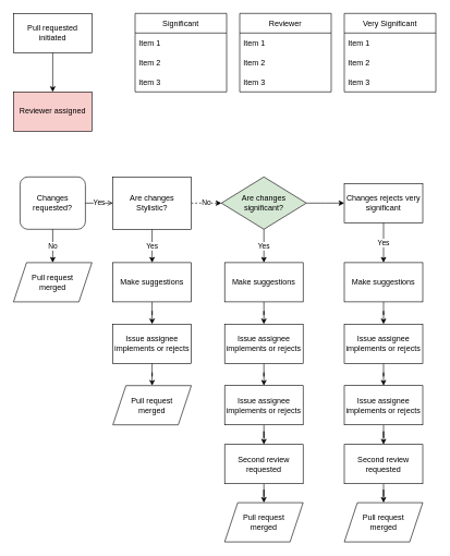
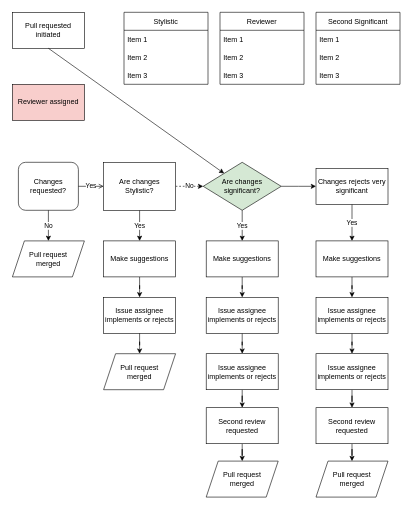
- <mxCell id="20" value="Significant" style="swimlane;fontStyle=0;childLayout=stackLayout;horizontal=1;startSize=30;horizontalStack=0;resizeParent=1;resizeParentMax=0;resizeLast=0;collapsible=1;marginBottom=0;" parent="1" vertex="1"><mxGeometry x="206" y="20" width="140" height="120" as="geometry" /></mxCell>
+ <mxCell id="20" value="Stylistic" style="swimlane;fontStyle=0;childLayout=stackLayout;horizontal=1;startSize=30;horizontalStack=0;resizeParent=1;resizeParentMax=0;resizeLast=0;collapsible=1;marginBottom=0;" parent="1" vertex="1"><mxGeometry x="206" y="20" width="140" height="120" as="geometry" /></mxCell>
- <mxCell id="16" value="Very Significant" style="swimlane;fontStyle=0;childLayout=stackLayout;horizontal=1;startSize=30;horizontalStack=0;resizeParent=1;resizeParentMax=0;resizeLast=0;collapsible=1;marginBottom=0;" parent="1" vertex="1"><mxGeometry x="526" y="20" width="140" height="120" as="geometry" /></mxCell>
+ <mxCell id="16" value="Second Significant" style="swimlane;fontStyle=0;childLayout=stackLayout;horizontal=1;startSize=30;horizontalStack=0;resizeParent=1;resizeParentMax=0;resizeLast=0;collapsible=1;marginBottom=0;" parent="1" vertex="1"><mxGeometry x="526" y="20" width="140" height="120" as="geometry" /></mxCell>
- <mxCell id="6" value="" style="endArrow=classic;html=1;rounded=0;entryX=0.5;entryY=0;entryDx=0;entryDy=0;exitX=0.5;exitY=1;exitDx=0;exitDy=0;" parent="1" source="2" target="4" edge="1"><mxGeometry width="50" height="50" relative="1" as="geometry"><mxPoint x="60" y="390" as="sourcePoint" /><mxPoint x="110" y="340" as="targetPoint" /></mxGeometry></mxCell>
+ <mxCell id="6" value="" style="endArrow=classic;html=1;rounded=0;exitX=0.5;exitY=1;exitDx=0;exitDy=0;" parent="1" source="2" target="30" edge="1"><mxGeometry width="50" height="50" relative="1" as="geometry"><mxPoint x="60" y="390" as="sourcePoint" /><mxPoint x="110" y="340" as="targetPoint" /></mxGeometry></mxCell>
